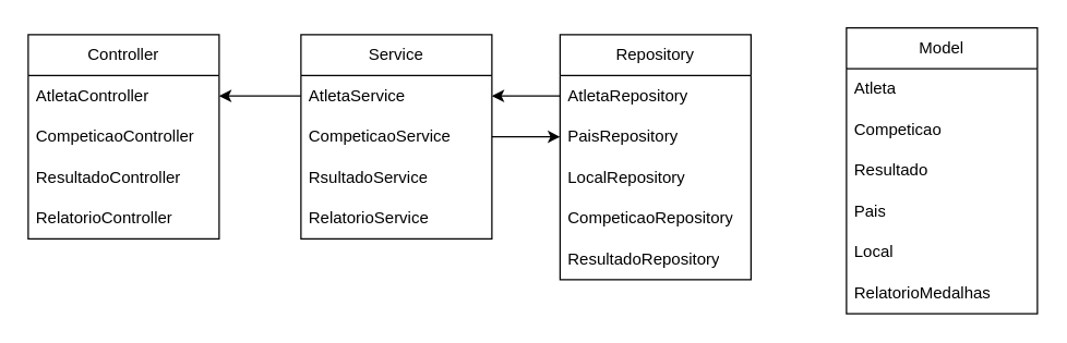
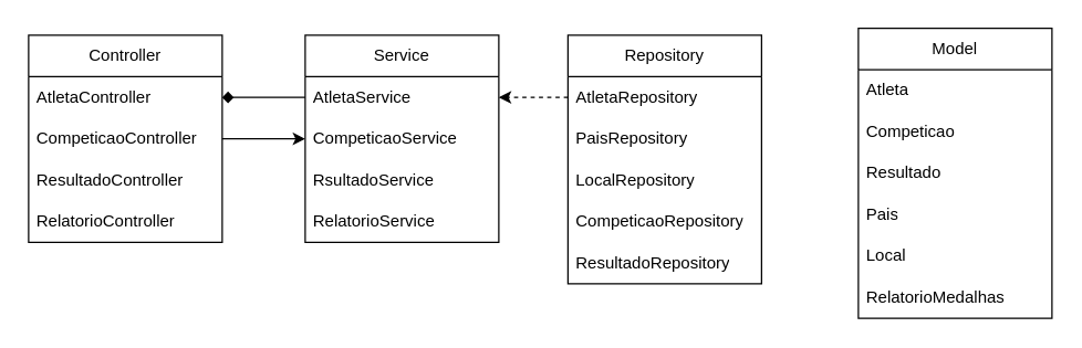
- <mxCell id="28" style="edgeStyle=orthogonalEdgeStyle;rounded=0;orthogonalLoop=1;jettySize=auto;html=1;entryX=1;entryY=0.5;entryDx=0;entryDy=0;" edge="1" parent="1" source="3" target="21"><mxGeometry relative="1" as="geometry" /></mxCell>
+ <mxCell id="28" style="edgeStyle=orthogonalEdgeStyle;rounded=0;orthogonalLoop=1;jettySize=auto;html=1;entryX=1;entryY=0.5;entryDx=0;entryDy=0;endArrow=diamond;" edge="1" parent="1" source="3" target="21"><mxGeometry relative="1" as="geometry" /></mxCell>
- <mxCell id="27" style="edgeStyle=orthogonalEdgeStyle;rounded=0;orthogonalLoop=1;jettySize=auto;html=1;entryX=1;entryY=0.5;entryDx=0;entryDy=0;" edge="1" parent="1" source="8" target="3"><mxGeometry relative="1" as="geometry" /></mxCell>
+ <mxCell id="27" style="edgeStyle=orthogonalEdgeStyle;rounded=0;orthogonalLoop=1;jettySize=auto;html=1;entryX=1;entryY=0.5;entryDx=0;entryDy=0;dashed=1;" edge="1" parent="1" source="8" target="3"><mxGeometry relative="1" as="geometry" /></mxCell>
+ <mxCell id="25" style="edgeStyle=orthogonalEdgeStyle;rounded=0;orthogonalLoop=1;jettySize=auto;html=1;exitX=1;exitY=0.5;exitDx=0;exitDy=0;entryX=0;entryY=0.5;entryDx=0;entryDy=0;" edge="1" parent="1" source="22" target="4"><mxGeometry relative="1" as="geometry" /></mxCell>
- <mxCell id="26" style="edgeStyle=orthogonalEdgeStyle;rounded=0;orthogonalLoop=1;jettySize=auto;html=1;entryX=0;entryY=0.5;entryDx=0;entryDy=0;" edge="1" parent="1" source="4" target="9"><mxGeometry relative="1" as="geometry" /></mxCell>
